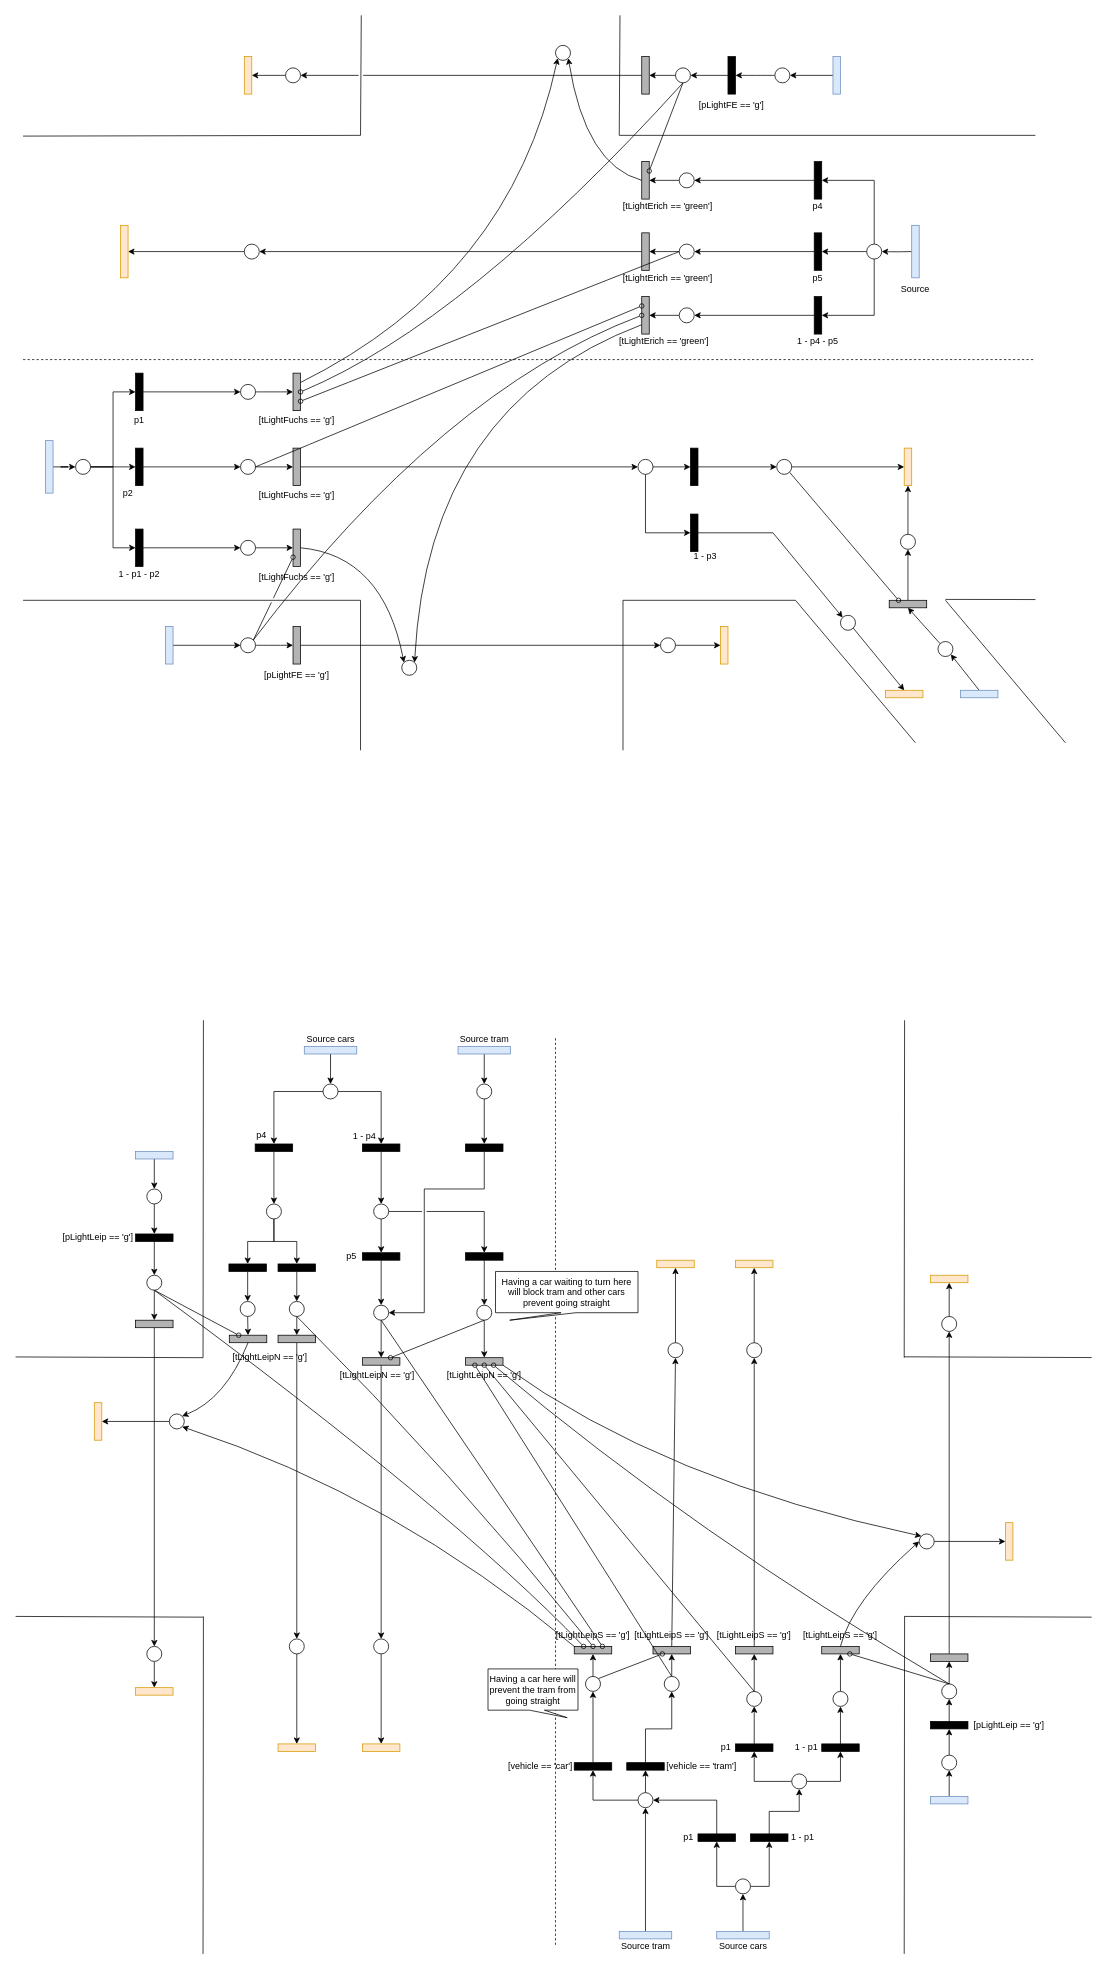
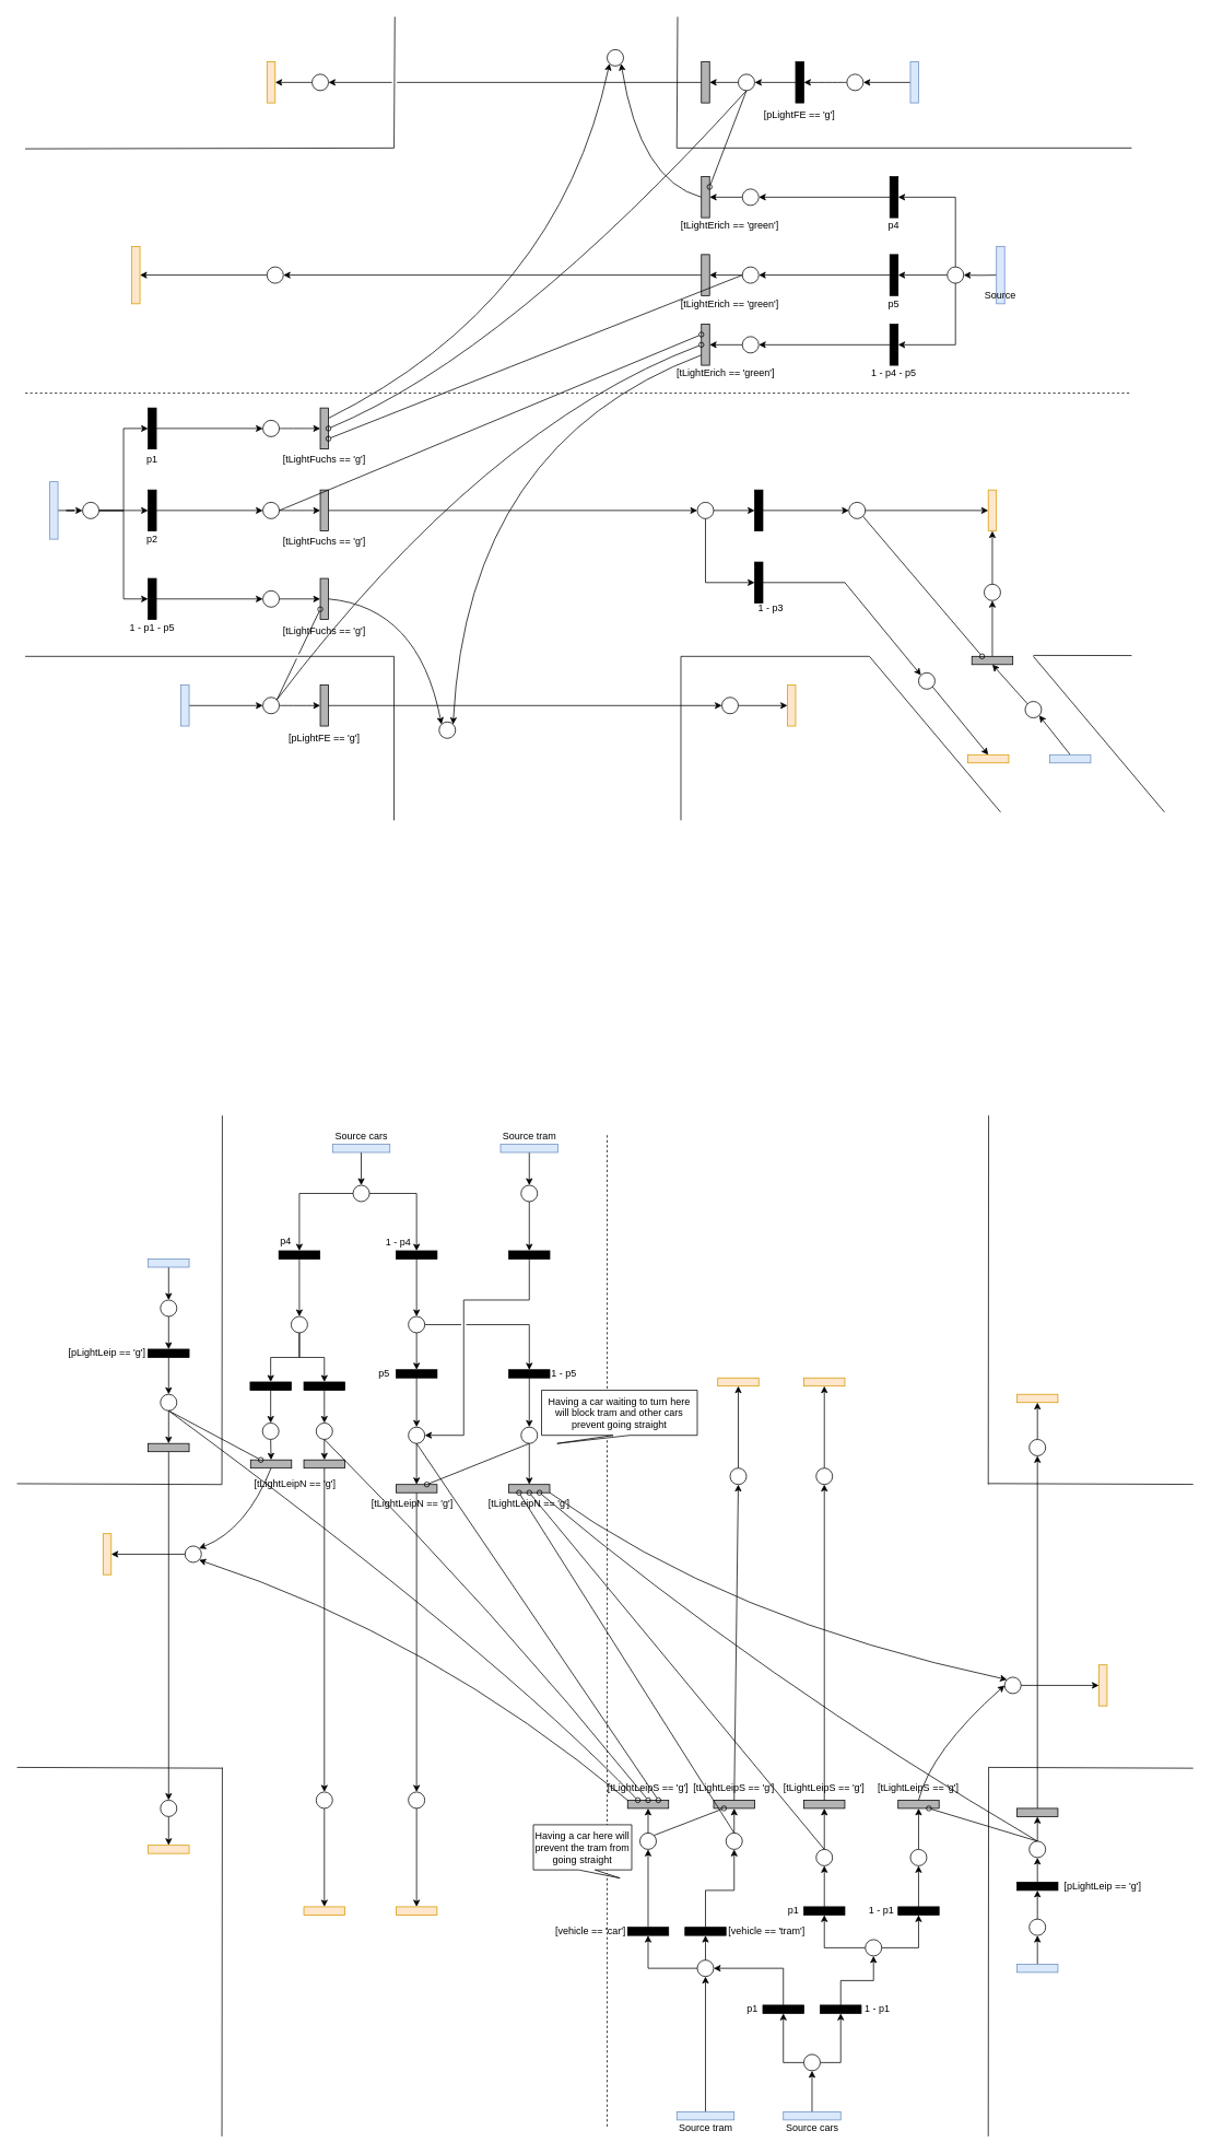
- <mxCell id="67" value="Source" style="text;html=1;strokeColor=none;fillColor=none;align=center;verticalAlign=middle;whiteSpace=wrap;rounded=0;" vertex="1" parent="1"><mxGeometry x="1195" y="375" width="50" height="20" as="geometry" /></mxCell>
+ <mxCell id="67" value="Source" style="text;html=1;strokeColor=none;fillColor=none;align=center;verticalAlign=middle;whiteSpace=wrap;rounded=0;" vertex="1" parent="1"><mxGeometry x="1195" y="350" width="50" height="20" as="geometry" /></mxCell>
- <mxCell id="72" value="p2" style="text;html=1;strokeColor=none;fillColor=none;align=center;verticalAlign=middle;whiteSpace=wrap;rounded=0;" vertex="1" parent="1"><mxGeometry x="155" y="647" width="30" height="20" as="geometry" /></mxCell>
+ <mxCell id="72" value="p2" style="text;html=1;strokeColor=none;fillColor=none;align=center;verticalAlign=middle;whiteSpace=wrap;rounded=0;" vertex="1" parent="1"><mxGeometry x="170" y="647" width="30" height="20" as="geometry" /></mxCell>
- <mxCell id="74" value="1 - p1 - p2" style="text;html=1;strokeColor=none;fillColor=none;align=center;verticalAlign=middle;whiteSpace=wrap;rounded=0;" vertex="1" parent="1"><mxGeometry x="150" y="755" width="70" height="20" as="geometry" /></mxCell>
+ <mxCell id="74" value="1 - p1 - p5" style="text;html=1;strokeColor=none;fillColor=none;align=center;verticalAlign=middle;whiteSpace=wrap;rounded=0;" vertex="1" parent="1"><mxGeometry x="150" y="755" width="70" height="20" as="geometry" /></mxCell>
+ <mxCell id="151" value="1 - p5" style="text;html=1;strokeColor=none;fillColor=none;align=center;verticalAlign=middle;whiteSpace=wrap;rounded=0;" vertex="1" parent="1"><mxGeometry x="670" y="1665" width="35" height="20" as="geometry" /></mxCell>
